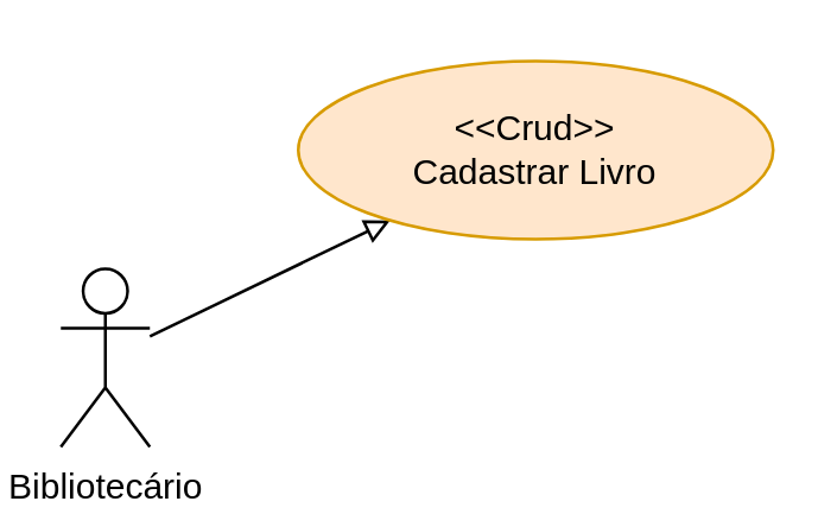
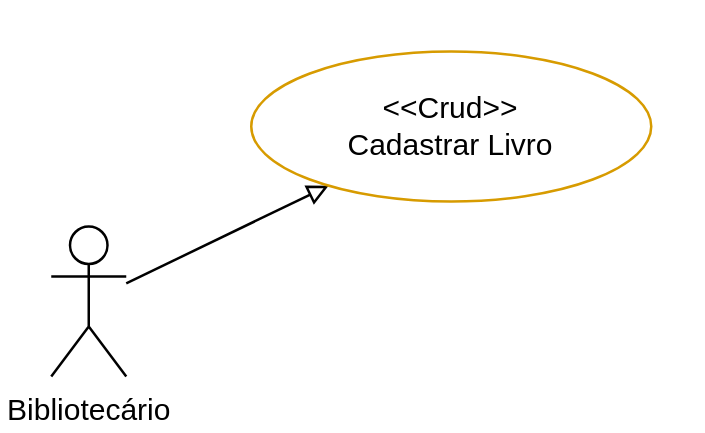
- <mxCell id="4" value="&amp;lt;&amp;lt;Crud&amp;gt;&amp;gt;&lt;br&gt;Cadastrar Livro" style="ellipse;whiteSpace=wrap;html=1;strokeColor=#d79b00;fillColor=#ffe6cc;" vertex="1" parent="1"><mxGeometry x="100" y="20" width="160" height="60" as="geometry" /></mxCell>
+ <mxCell id="4" value="&amp;lt;&amp;lt;Crud&amp;gt;&amp;gt;&lt;br&gt;Cadastrar Livro" style="ellipse;whiteSpace=wrap;html=1;strokeColor=#d79b00;fillColor=#ffffff;" vertex="1" parent="1"><mxGeometry x="100" y="20" width="160" height="60" as="geometry" /></mxCell>
